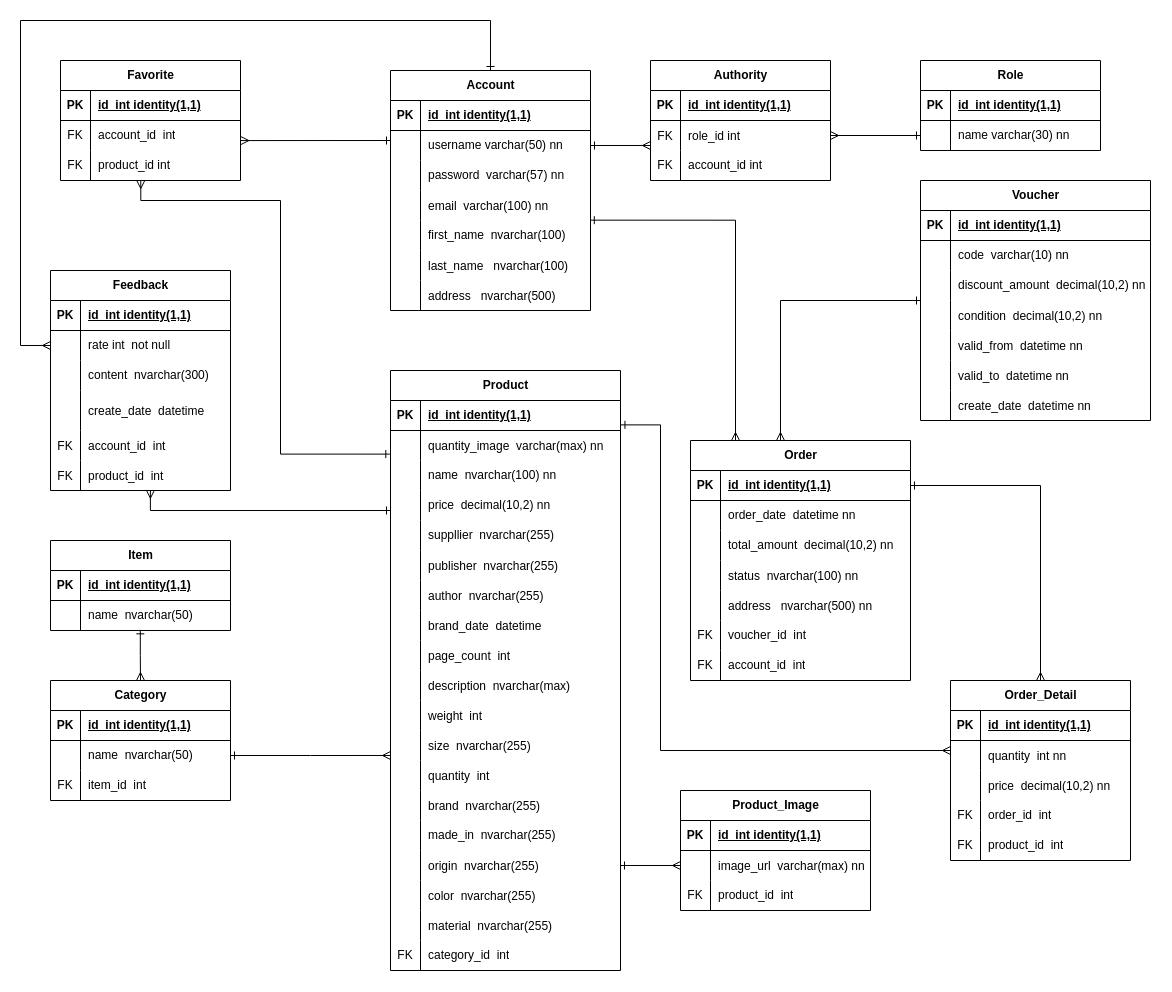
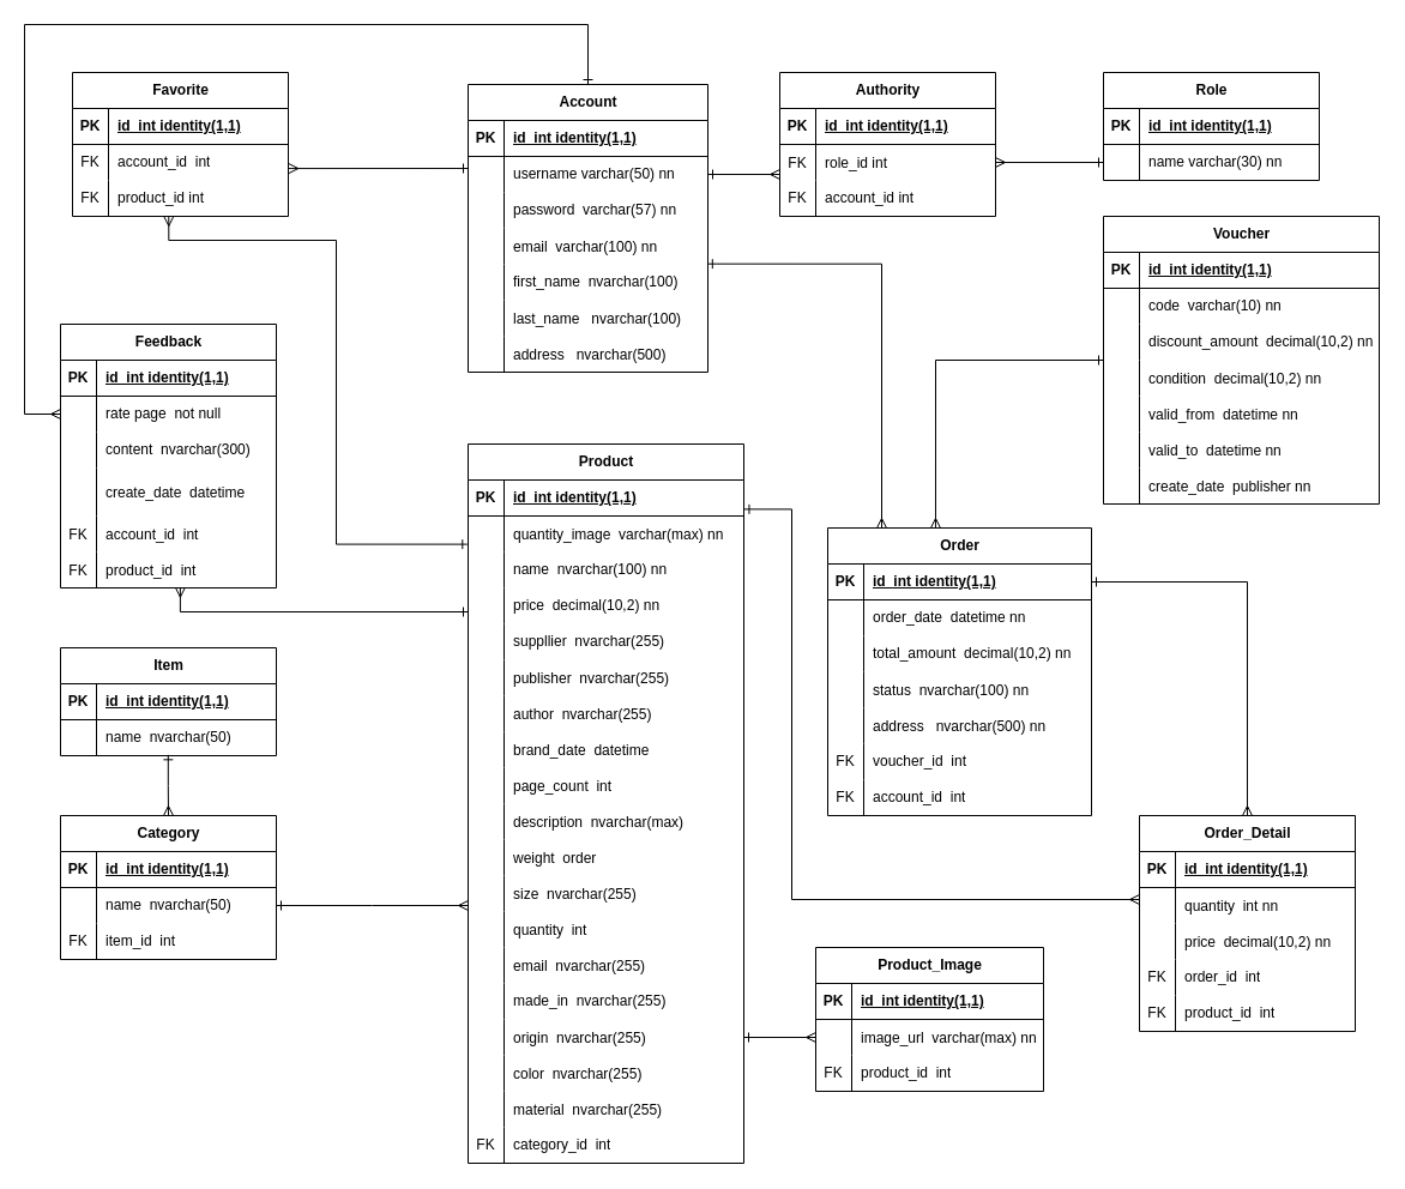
- <mxCell id="213" value="rate int&amp;nbsp; not null" style="shape=partialRectangle;connectable=0;fillColor=none;top=0;left=0;bottom=0;right=0;align=left;spacingLeft=6;overflow=hidden;whiteSpace=wrap;html=1;" parent="211" vertex="1"><mxGeometry x="30" width="150" height="30" as="geometry"><mxRectangle width="150" height="30" as="alternateBounds" /></mxGeometry></mxCell>
+ <mxCell id="213" value="rate page&amp;nbsp; not null" style="shape=partialRectangle;connectable=0;fillColor=none;top=0;left=0;bottom=0;right=0;align=left;spacingLeft=6;overflow=hidden;whiteSpace=wrap;html=1;" parent="211" vertex="1"><mxGeometry x="30" width="150" height="30" as="geometry"><mxRectangle width="150" height="30" as="alternateBounds" /></mxGeometry></mxCell>
- <mxCell id="204" value="create_date  datetime nn" style="shape=partialRectangle;connectable=0;fillColor=none;top=0;left=0;bottom=0;right=0;align=left;spacingLeft=6;overflow=hidden;" parent="202" vertex="1"><mxGeometry x="30" width="200" height="30" as="geometry"><mxRectangle width="200" height="30" as="alternateBounds" /></mxGeometry></mxCell>
+ <mxCell id="204" value="create_date  publisher nn" style="shape=partialRectangle;connectable=0;fillColor=none;top=0;left=0;bottom=0;right=0;align=left;spacingLeft=6;overflow=hidden;" parent="202" vertex="1"><mxGeometry x="30" width="200" height="30" as="geometry"><mxRectangle width="200" height="30" as="alternateBounds" /></mxGeometry></mxCell>
- <mxCell id="95" value="weight  int " style="shape=partialRectangle;connectable=0;fillColor=none;top=0;left=0;bottom=0;right=0;align=left;spacingLeft=6;overflow=hidden;" parent="93" vertex="1"><mxGeometry x="30" width="200" height="30" as="geometry"><mxRectangle width="200" height="30" as="alternateBounds" /></mxGeometry></mxCell>
+ <mxCell id="95" value="weight  order " style="shape=partialRectangle;connectable=0;fillColor=none;top=0;left=0;bottom=0;right=0;align=left;spacingLeft=6;overflow=hidden;" parent="93" vertex="1"><mxGeometry x="30" width="200" height="30" as="geometry"><mxRectangle width="200" height="30" as="alternateBounds" /></mxGeometry></mxCell>
- <mxCell id="104" value="brand  nvarchar(255)" style="shape=partialRectangle;connectable=0;fillColor=none;top=0;left=0;bottom=0;right=0;align=left;spacingLeft=6;overflow=hidden;" parent="102" vertex="1"><mxGeometry x="30" width="200" height="30" as="geometry"><mxRectangle width="200" height="30" as="alternateBounds" /></mxGeometry></mxCell>
+ <mxCell id="104" value="email  nvarchar(255)" style="shape=partialRectangle;connectable=0;fillColor=none;top=0;left=0;bottom=0;right=0;align=left;spacingLeft=6;overflow=hidden;" parent="102" vertex="1"><mxGeometry x="30" width="200" height="30" as="geometry"><mxRectangle width="200" height="30" as="alternateBounds" /></mxGeometry></mxCell>
